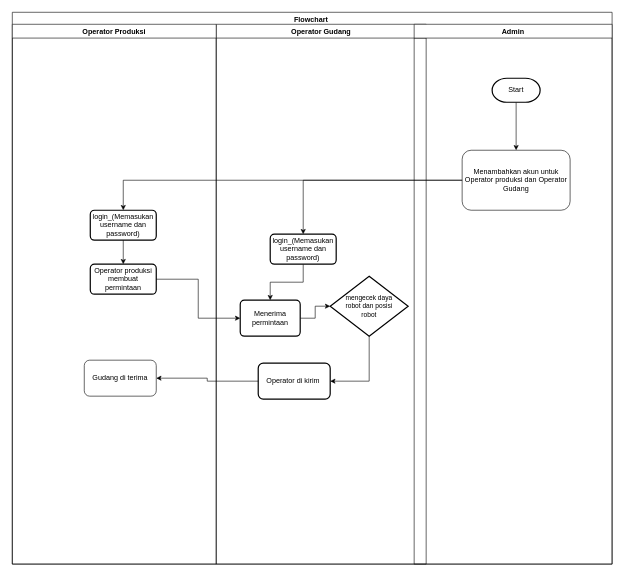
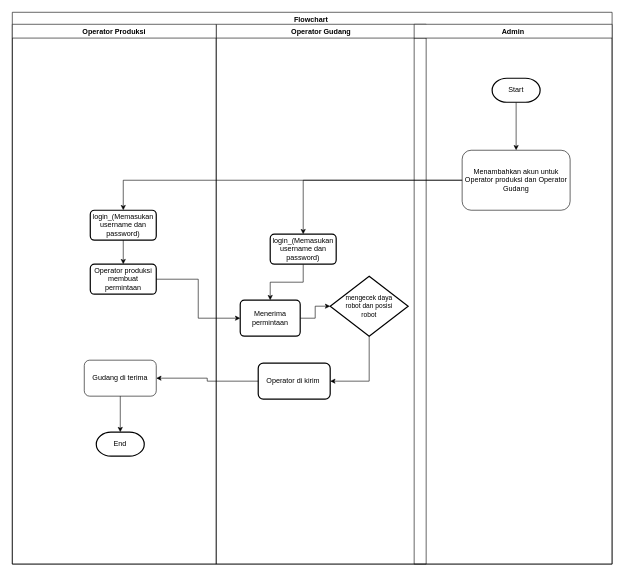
+ <mxCell id="25" style="edgeStyle=orthogonalEdgeStyle;rounded=0;orthogonalLoop=1;jettySize=auto;html=1;exitX=0.5;exitY=1;exitDx=0;exitDy=0;entryX=0.5;entryY=0;entryDx=0;entryDy=0;entryPerimeter=0;" edge="1" parent="1" source="22" target="20"><mxGeometry relative="1" as="geometry" /></mxCell>
+ <mxCell id="20" value="End" style="strokeWidth=2;html=1;shape=mxgraph.flowchart.terminator;whiteSpace=wrap;" vertex="1" parent="16"><mxGeometry x="140" y="680" width="80" height="40" as="geometry" /></mxCell>
